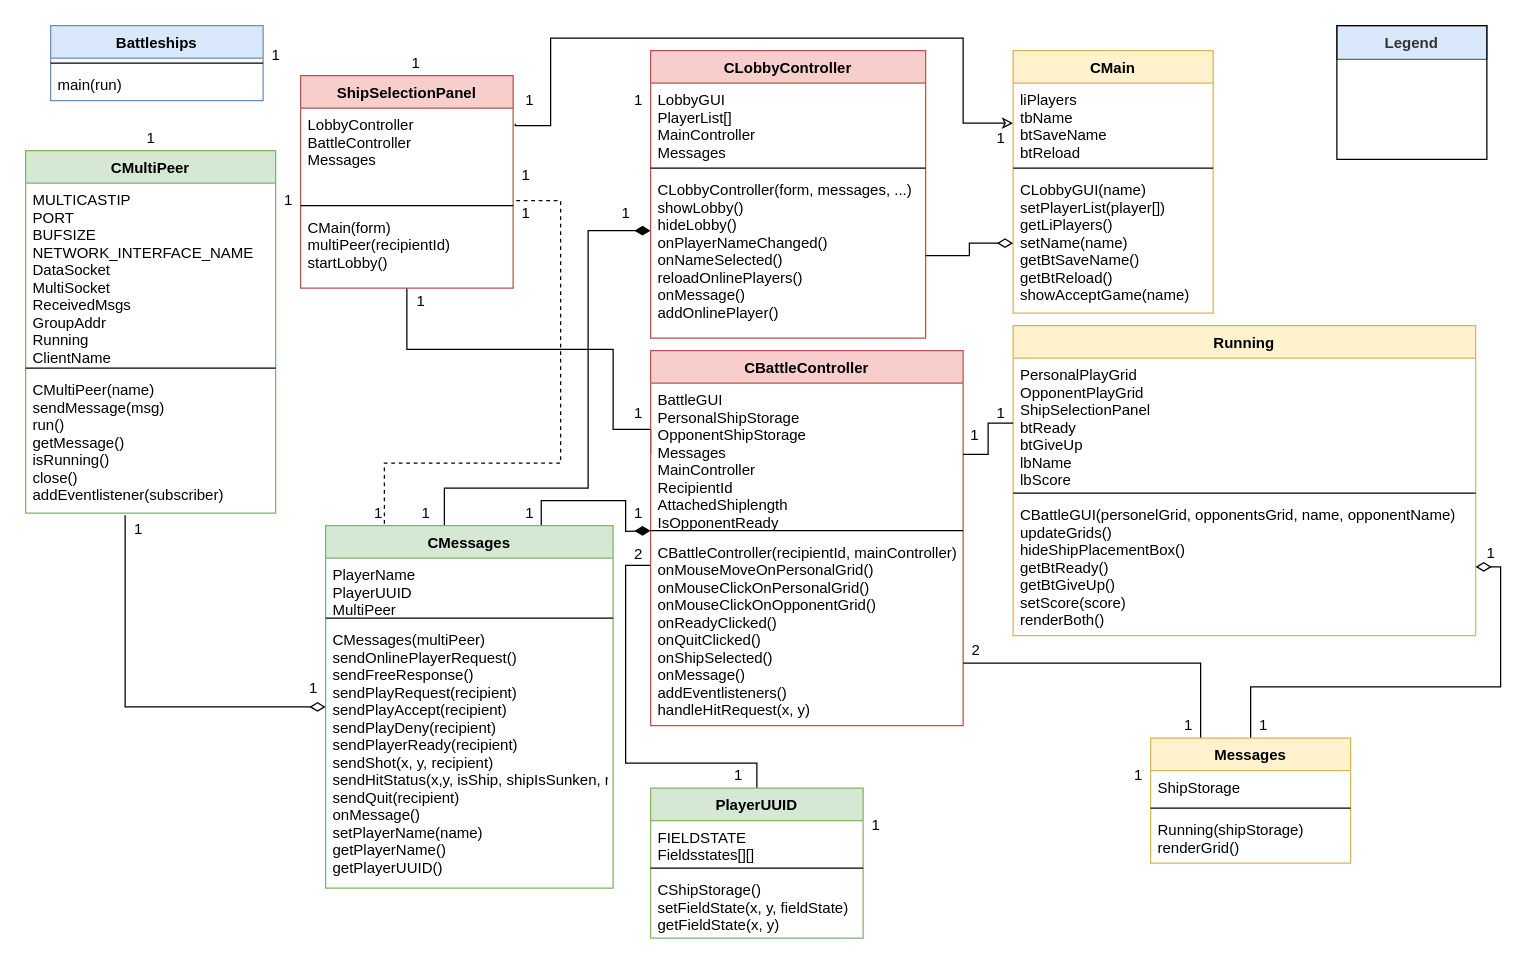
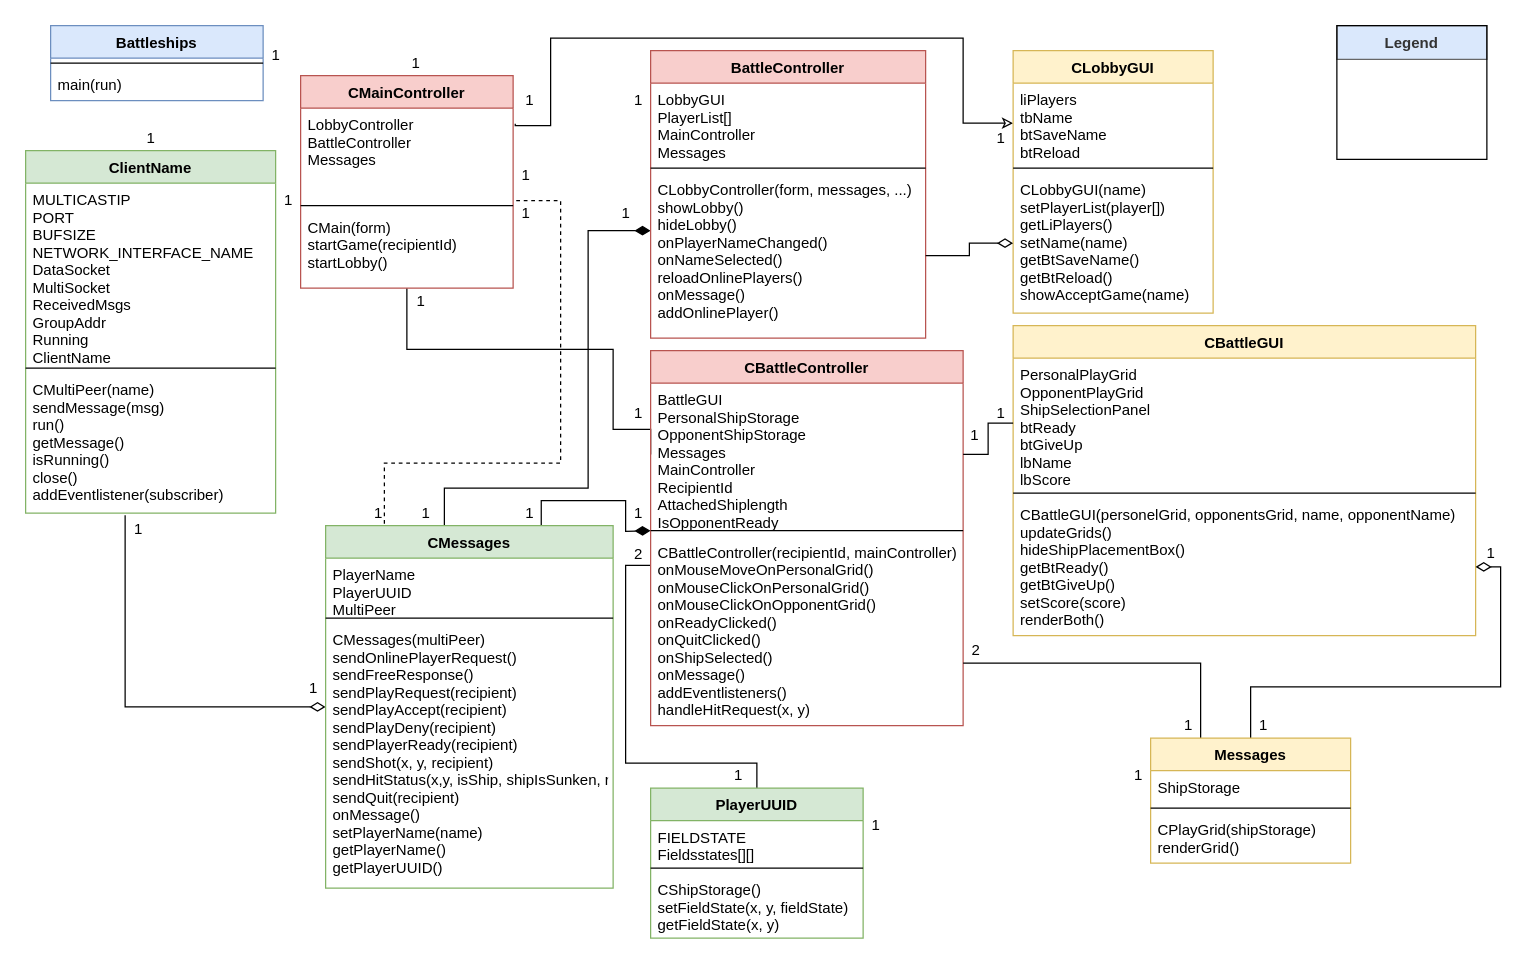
- <mxCell id="37" value="CLobbyController" style="swimlane;fontStyle=1;align=center;verticalAlign=top;childLayout=stackLayout;horizontal=1;startSize=26;horizontalStack=0;resizeParent=1;resizeParentMax=0;resizeLast=0;collapsible=1;marginBottom=0;fillColor=#f8cecc;strokeColor=#b85450;" parent="1" vertex="1"><mxGeometry x="520" y="40" width="220" height="230" as="geometry" /></mxCell>
+ <mxCell id="37" value="BattleController" style="swimlane;fontStyle=1;align=center;verticalAlign=top;childLayout=stackLayout;horizontal=1;startSize=26;horizontalStack=0;resizeParent=1;resizeParentMax=0;resizeLast=0;collapsible=1;marginBottom=0;fillColor=#f8cecc;strokeColor=#b85450;" parent="1" vertex="1"><mxGeometry x="520" y="40" width="220" height="230" as="geometry" /></mxCell>
- <mxCell id="33" value="CMain" style="swimlane;fontStyle=1;align=center;verticalAlign=top;childLayout=stackLayout;horizontal=1;startSize=26;horizontalStack=0;resizeParent=1;resizeParentMax=0;resizeLast=0;collapsible=1;marginBottom=0;fillColor=#fff2cc;strokeColor=#d6b656;" parent="1" vertex="1"><mxGeometry x="810" y="40" width="160" height="210" as="geometry" /></mxCell>
+ <mxCell id="33" value="CLobbyGUI" style="swimlane;fontStyle=1;align=center;verticalAlign=top;childLayout=stackLayout;horizontal=1;startSize=26;horizontalStack=0;resizeParent=1;resizeParentMax=0;resizeLast=0;collapsible=1;marginBottom=0;fillColor=#fff2cc;strokeColor=#d6b656;" parent="1" vertex="1"><mxGeometry x="810" y="40" width="160" height="210" as="geometry" /></mxCell>
- <mxCell id="29" value="ShipSelectionPanel" style="swimlane;fontStyle=1;align=center;verticalAlign=top;childLayout=stackLayout;horizontal=1;startSize=26;horizontalStack=0;resizeParent=1;resizeParentMax=0;resizeLast=0;collapsible=1;marginBottom=0;fillColor=#f8cecc;strokeColor=#b85450;" parent="1" vertex="1"><mxGeometry x="240" y="60" width="170" height="170" as="geometry" /></mxCell>
+ <mxCell id="29" value="CMainController" style="swimlane;fontStyle=1;align=center;verticalAlign=top;childLayout=stackLayout;horizontal=1;startSize=26;horizontalStack=0;resizeParent=1;resizeParentMax=0;resizeLast=0;collapsible=1;marginBottom=0;fillColor=#f8cecc;strokeColor=#b85450;" parent="1" vertex="1"><mxGeometry x="240" y="60" width="170" height="170" as="geometry" /></mxCell>
- <mxCell id="45" value="CMultiPeer" style="swimlane;fontStyle=1;align=center;verticalAlign=top;childLayout=stackLayout;horizontal=1;startSize=26;horizontalStack=0;resizeParent=1;resizeParentMax=0;resizeLast=0;collapsible=1;marginBottom=0;fillColor=#d5e8d4;strokeColor=#82b366;" parent="1" vertex="1"><mxGeometry y="120" width="200" height="290" as="geometry" x="20" /></mxCell>
+ <mxCell id="45" value="ClientName" style="swimlane;fontStyle=1;align=center;verticalAlign=top;childLayout=stackLayout;horizontal=1;startSize=26;horizontalStack=0;resizeParent=1;resizeParentMax=0;resizeLast=0;collapsible=1;marginBottom=0;fillColor=#d5e8d4;strokeColor=#82b366;" parent="1" vertex="1"><mxGeometry y="120" width="200" height="290" as="geometry" x="20" /></mxCell>
- <mxCell id="32" value="CMain(form)&#10;multiPeer(recipientId)&#10;startLobby()" style="text;strokeColor=none;fillColor=none;align=left;verticalAlign=top;spacingLeft=4;spacingRight=4;overflow=hidden;rotatable=0;points=[[0,0.5],[1,0.5]];portConstraint=eastwest;" parent="29" vertex="1"><mxGeometry y="108" width="170" height="62" as="geometry" /></mxCell>
+ <mxCell id="32" value="CMain(form)&#10;startGame(recipientId)&#10;startLobby()" style="text;strokeColor=none;fillColor=none;align=left;verticalAlign=top;spacingLeft=4;spacingRight=4;overflow=hidden;rotatable=0;points=[[0,0.5],[1,0.5]];portConstraint=eastwest;" parent="29" vertex="1"><mxGeometry y="108" width="170" height="62" as="geometry" /></mxCell>
- <mxCell id="53" value="Running" style="swimlane;fontStyle=1;align=center;verticalAlign=top;childLayout=stackLayout;horizontal=1;startSize=26;horizontalStack=0;resizeParent=1;resizeParentMax=0;resizeLast=0;collapsible=1;marginBottom=0;fillColor=#fff2cc;strokeColor=#d6b656;" parent="1" vertex="1"><mxGeometry x="810" y="260" width="370" height="248" as="geometry"><mxRectangle x="790" y="240" width="100" height="26" as="alternateBounds" /></mxGeometry></mxCell>
+ <mxCell id="53" value="CBattleGUI" style="swimlane;fontStyle=1;align=center;verticalAlign=top;childLayout=stackLayout;horizontal=1;startSize=26;horizontalStack=0;resizeParent=1;resizeParentMax=0;resizeLast=0;collapsible=1;marginBottom=0;fillColor=#fff2cc;strokeColor=#d6b656;" parent="1" vertex="1"><mxGeometry x="810" y="260" width="370" height="248" as="geometry"><mxRectangle x="790" y="240" width="100" height="26" as="alternateBounds" /></mxGeometry></mxCell>
- <mxCell id="70" value="Running(shipStorage)&#10;renderGrid()" style="text;strokeColor=none;fillColor=none;align=left;verticalAlign=top;spacingLeft=4;spacingRight=4;overflow=hidden;rotatable=0;points=[[0,0.5],[1,0.5]];portConstraint=eastwest;" parent="67" vertex="1"><mxGeometry y="60" width="160" height="40" as="geometry" /></mxCell>
+ <mxCell id="70" value="CPlayGrid(shipStorage)&#10;renderGrid()" style="text;strokeColor=none;fillColor=none;align=left;verticalAlign=top;spacingLeft=4;spacingRight=4;overflow=hidden;rotatable=0;points=[[0,0.5],[1,0.5]];portConstraint=eastwest;" parent="67" vertex="1"><mxGeometry y="60" width="160" height="40" as="geometry" /></mxCell>
